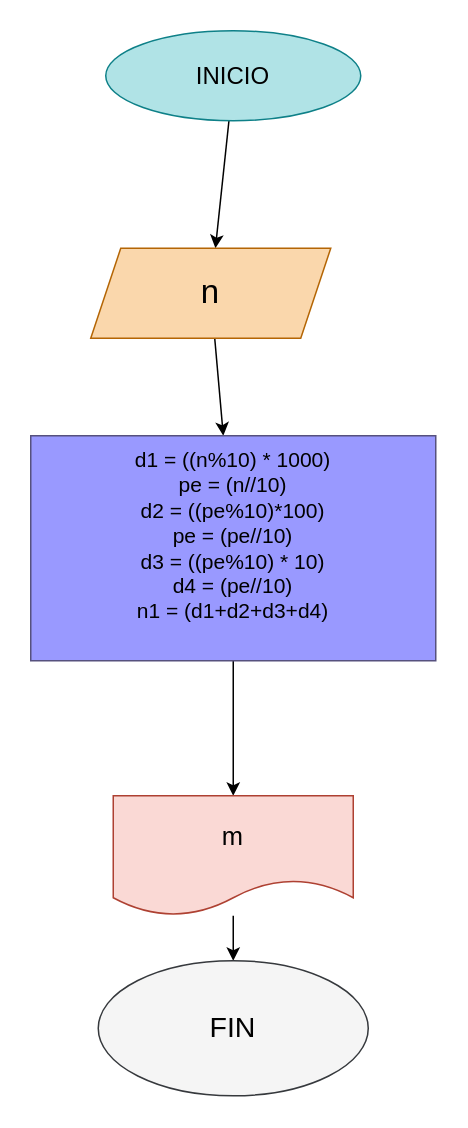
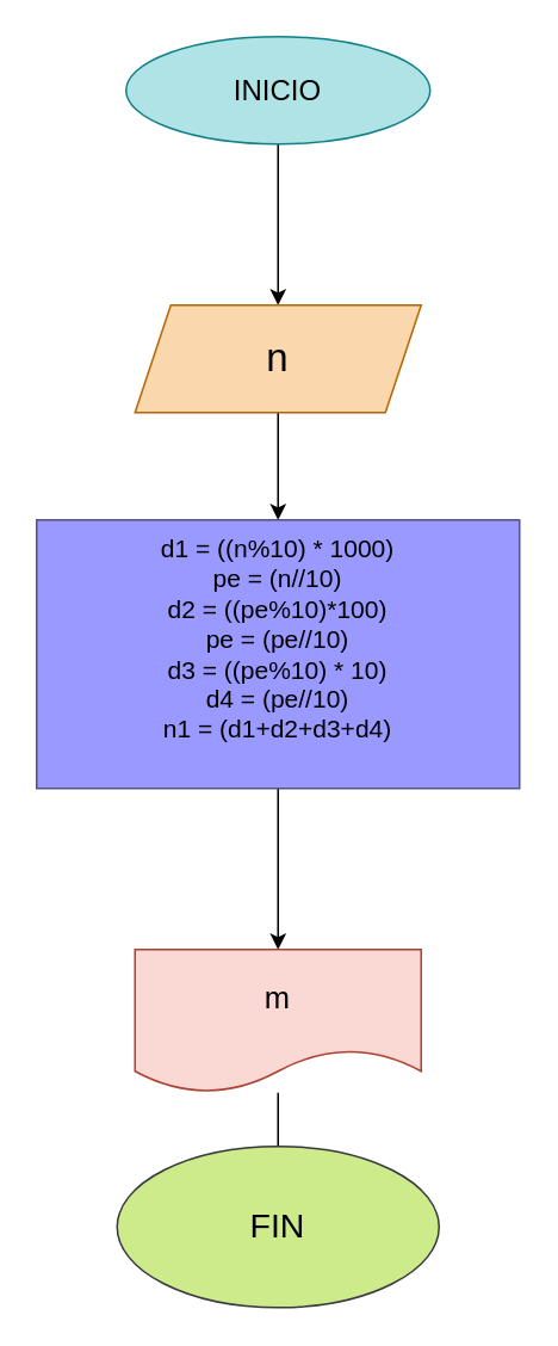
- <mxCell id="5" value="&lt;font style=&quot;font-size: 22px;&quot; color=&quot;#000000&quot;&gt;n&lt;/font&gt;" style="shape=parallelogram;perimeter=parallelogramPerimeter;whiteSpace=wrap;html=1;fixedSize=1;fillColor=#fad7ac;strokeColor=#b46504;" parent="1" vertex="1"><mxGeometry x="60" y="165" width="160" height="60" as="geometry" /></mxCell>
+ <mxCell id="5" value="&lt;font style=&quot;font-size: 22px;&quot; color=&quot;#000000&quot;&gt;n&lt;/font&gt;" style="shape=parallelogram;perimeter=parallelogramPerimeter;whiteSpace=wrap;html=1;fixedSize=1;fillColor=#fad7ac;strokeColor=#b46504;" parent="1" vertex="1"><mxGeometry x="75" y="170" width="160" height="60" as="geometry" /></mxCell>
- <mxCell id="8" value="" style="edgeStyle=none;html=1;fontSize=22;fontColor=#000000;" edge="1" parent="1" source="9" target="10"><mxGeometry relative="1" as="geometry" /></mxCell>
+ <mxCell id="8" value="" style="edgeStyle=none;html=1;fontSize=22;fontColor=#000000;endArrow=none;" edge="1" parent="1" source="9" target="10"><mxGeometry relative="1" as="geometry" /></mxCell>
- <mxCell id="10" value="&lt;font style=&quot;font-size: 19px;&quot; color=&quot;#000000&quot;&gt;FIN&lt;/font&gt;" style="ellipse;whiteSpace=wrap;html=1;fillColor=#f5f5f5;strokeColor=#36393d;" parent="1" vertex="1"><mxGeometry x="65" y="640" width="180" height="90" as="geometry" /></mxCell>
+ <mxCell id="10" value="&lt;font style=&quot;font-size: 19px;&quot; color=&quot;#000000&quot;&gt;FIN&lt;/font&gt;" style="ellipse;whiteSpace=wrap;html=1;fillColor=#cdeb8b;strokeColor=#36393d;" parent="1" vertex="1"><mxGeometry x="65" y="640" width="180" height="90" as="geometry" /></mxCell>
